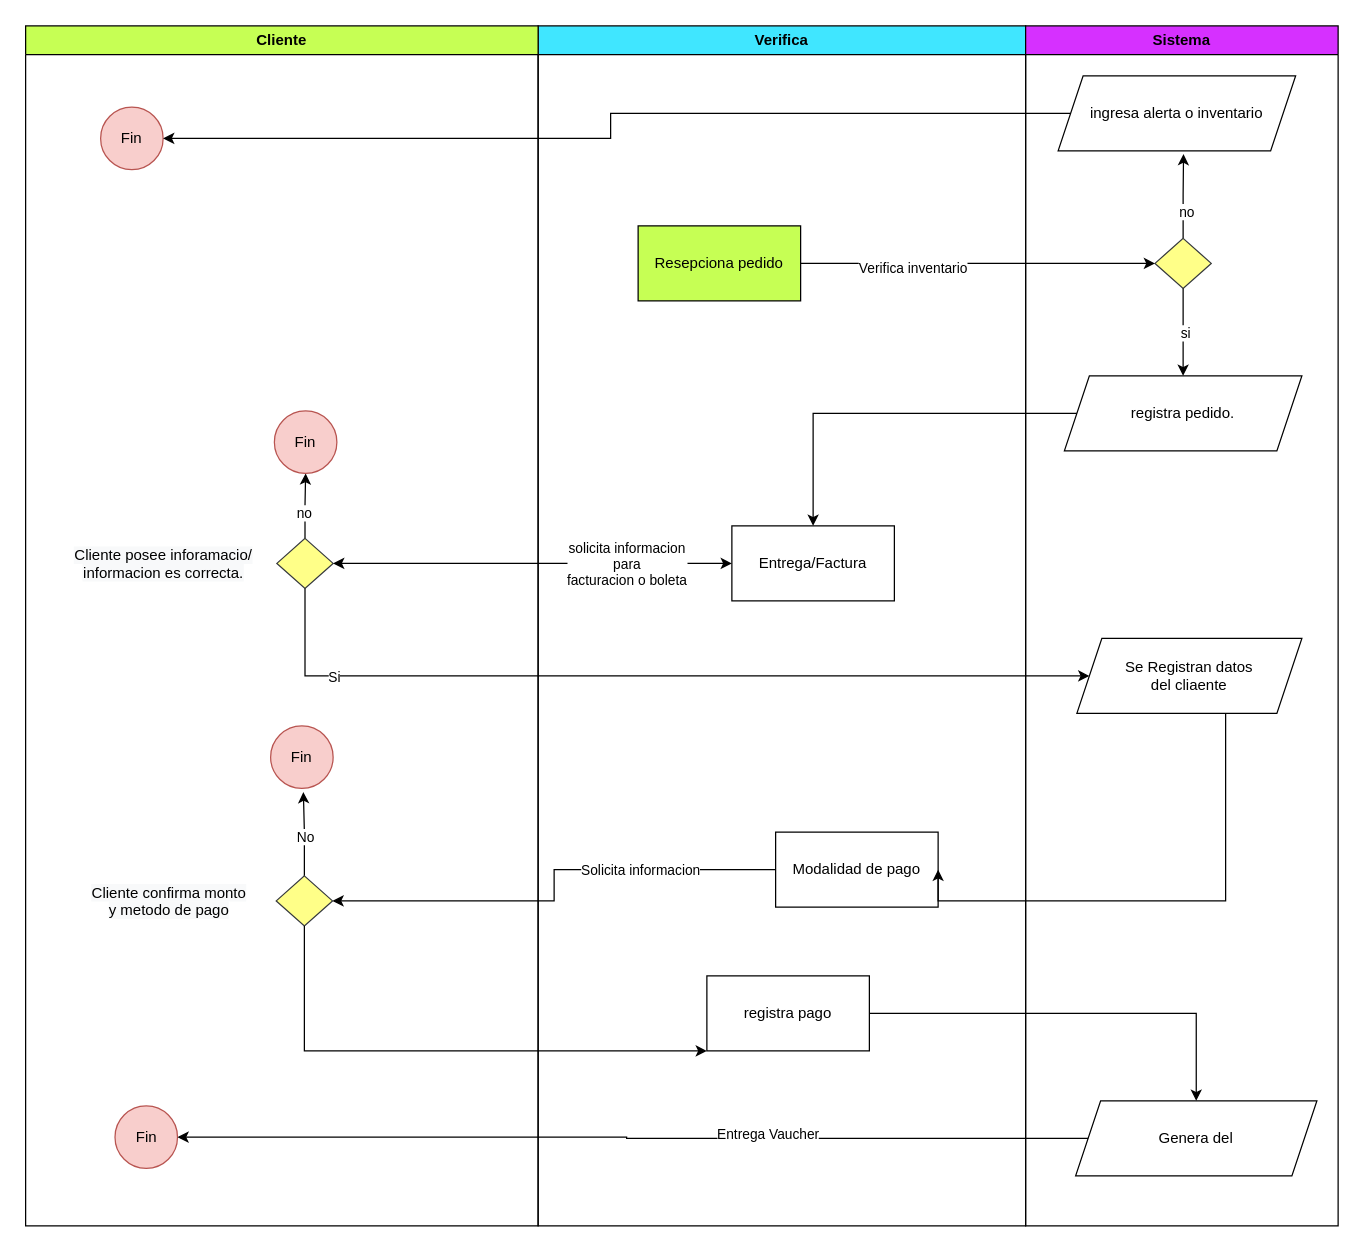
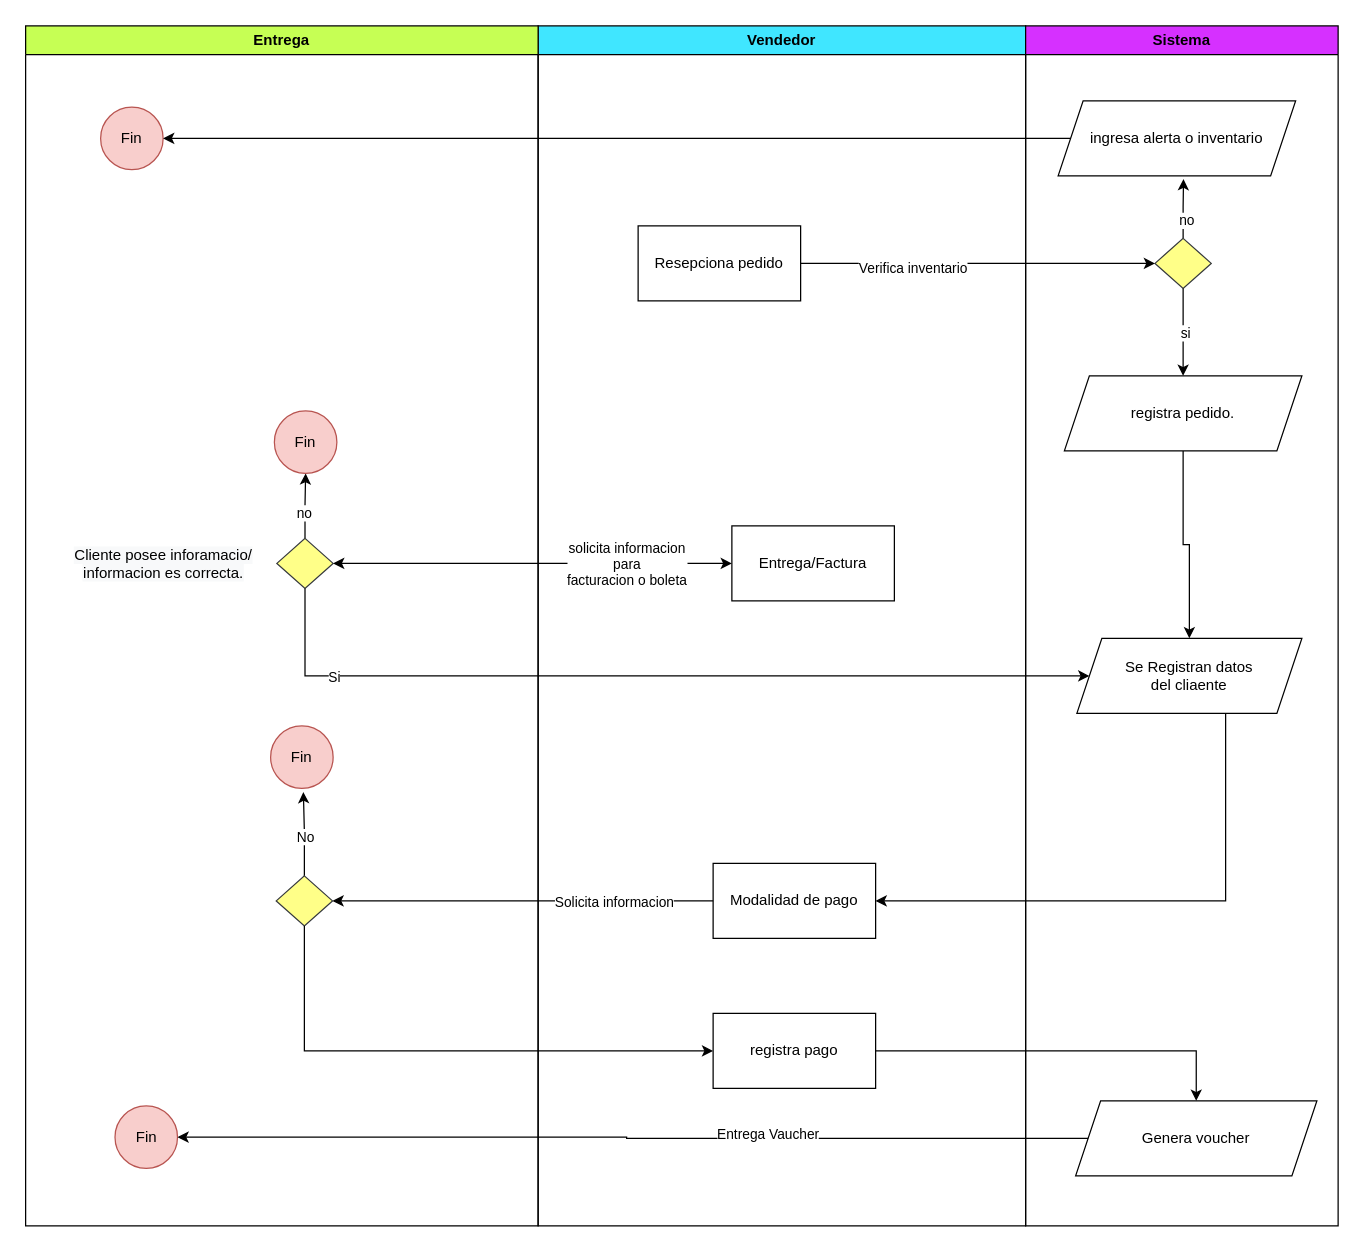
- <mxCell id="7" value="Cliente" style="swimlane;whiteSpace=wrap;html=1;fillColor=#C6FF54;" parent="1" vertex="1"><mxGeometry x="20" y="20" width="410" height="960" as="geometry" /></mxCell>
+ <mxCell id="7" value="Entrega" style="swimlane;whiteSpace=wrap;html=1;fillColor=#C6FF54;" parent="1" vertex="1"><mxGeometry x="20" y="20" width="410" height="960" as="geometry" /></mxCell>
- <mxCell id="2" value="Verifica" style="swimlane;whiteSpace=wrap;html=1;fillColor=#40E6FF;" parent="1" vertex="1"><mxGeometry x="430" y="20" width="390" height="960" as="geometry" /></mxCell>
+ <mxCell id="2" value="Vendedor" style="swimlane;whiteSpace=wrap;html=1;fillColor=#40E6FF;" parent="1" vertex="1"><mxGeometry x="430" y="20" width="390" height="960" as="geometry" /></mxCell>
- <mxCell id="28" value="ingresa alerta o inventario" style="shape=parallelogram;perimeter=parallelogramPerimeter;whiteSpace=wrap;html=1;fixedSize=1;" vertex="1" parent="20"><mxGeometry x="26" y="40" width="190" height="60" as="geometry" /></mxCell>
+ <mxCell id="28" value="ingresa alerta o inventario" style="shape=parallelogram;perimeter=parallelogramPerimeter;whiteSpace=wrap;html=1;fixedSize=1;" vertex="1" parent="20"><mxGeometry x="26" y="60" width="190" height="60" as="geometry" /></mxCell>
- <mxCell id="3" value="Resepciona pedido" style="rounded=0;whiteSpace=wrap;html=1;fillColor=#c6ff54;" vertex="1" parent="2"><mxGeometry x="80" y="160" width="130" height="60" as="geometry" /></mxCell>
+ <mxCell id="3" value="Resepciona pedido" style="rounded=0;whiteSpace=wrap;html=1;" vertex="1" parent="2"><mxGeometry x="80" y="160" width="130" height="60" as="geometry" /></mxCell>
- <mxCell id="38" style="edgeStyle=orthogonalEdgeStyle;rounded=0;orthogonalLoop=1;jettySize=auto;html=1;entryX=0.5;entryY=0;entryDx=0;entryDy=0;" edge="1" parent="1" source="21" target="4"><mxGeometry relative="1" as="geometry" /></mxCell>
+ <mxCell id="38" style="edgeStyle=orthogonalEdgeStyle;rounded=0;orthogonalLoop=1;jettySize=auto;html=1;" edge="1" parent="1" source="21" target="22"><mxGeometry relative="1" as="geometry" /></mxCell>
- <mxCell id="5" value="Modalidad de pago" style="rounded=0;whiteSpace=wrap;html=1;" vertex="1" parent="2"><mxGeometry x="190" y="645" width="130" height="60" as="geometry" /></mxCell>
+ <mxCell id="5" value="Modalidad de pago" style="rounded=0;whiteSpace=wrap;html=1;" vertex="1" parent="2"><mxGeometry x="140" y="670" width="130" height="60" as="geometry" /></mxCell>
- <mxCell id="17" value="&lt;span style=&quot;color: rgb(0 , 0 , 0) ; font-family: &amp;quot;helvetica&amp;quot; ; font-size: 12px ; font-style: normal ; font-weight: 400 ; letter-spacing: normal ; text-indent: 0px ; text-transform: none ; word-spacing: 0px ; background-color: rgb(248 , 249 , 250) ; display: inline ; float: none&quot;&gt;Cliente confirma monto y metodo de pago&lt;/span&gt;" style="text;whiteSpace=wrap;html=1;align=center;" vertex="1" parent="7"><mxGeometry x="50" y="680" width="129.5" height="46" as="geometry" /></mxCell>
- <mxCell id="6" value="registra pago" style="rounded=0;whiteSpace=wrap;html=1;" vertex="1" parent="2"><mxGeometry x="135" y="760" width="130" height="60" as="geometry" /></mxCell>
+ <mxCell id="6" value="registra pago" style="rounded=0;whiteSpace=wrap;html=1;" vertex="1" parent="2"><mxGeometry x="140" y="790" width="130" height="60" as="geometry" /></mxCell>
- <mxCell id="29" value="Genera del" style="shape=parallelogram;perimeter=parallelogramPerimeter;whiteSpace=wrap;html=1;fixedSize=1;" vertex="1" parent="20"><mxGeometry x="40" y="860" width="193" height="60" as="geometry" /></mxCell>
+ <mxCell id="29" value="Genera voucher" style="shape=parallelogram;perimeter=parallelogramPerimeter;whiteSpace=wrap;html=1;fixedSize=1;" vertex="1" parent="20"><mxGeometry x="40" y="860" width="193" height="60" as="geometry" /></mxCell>
